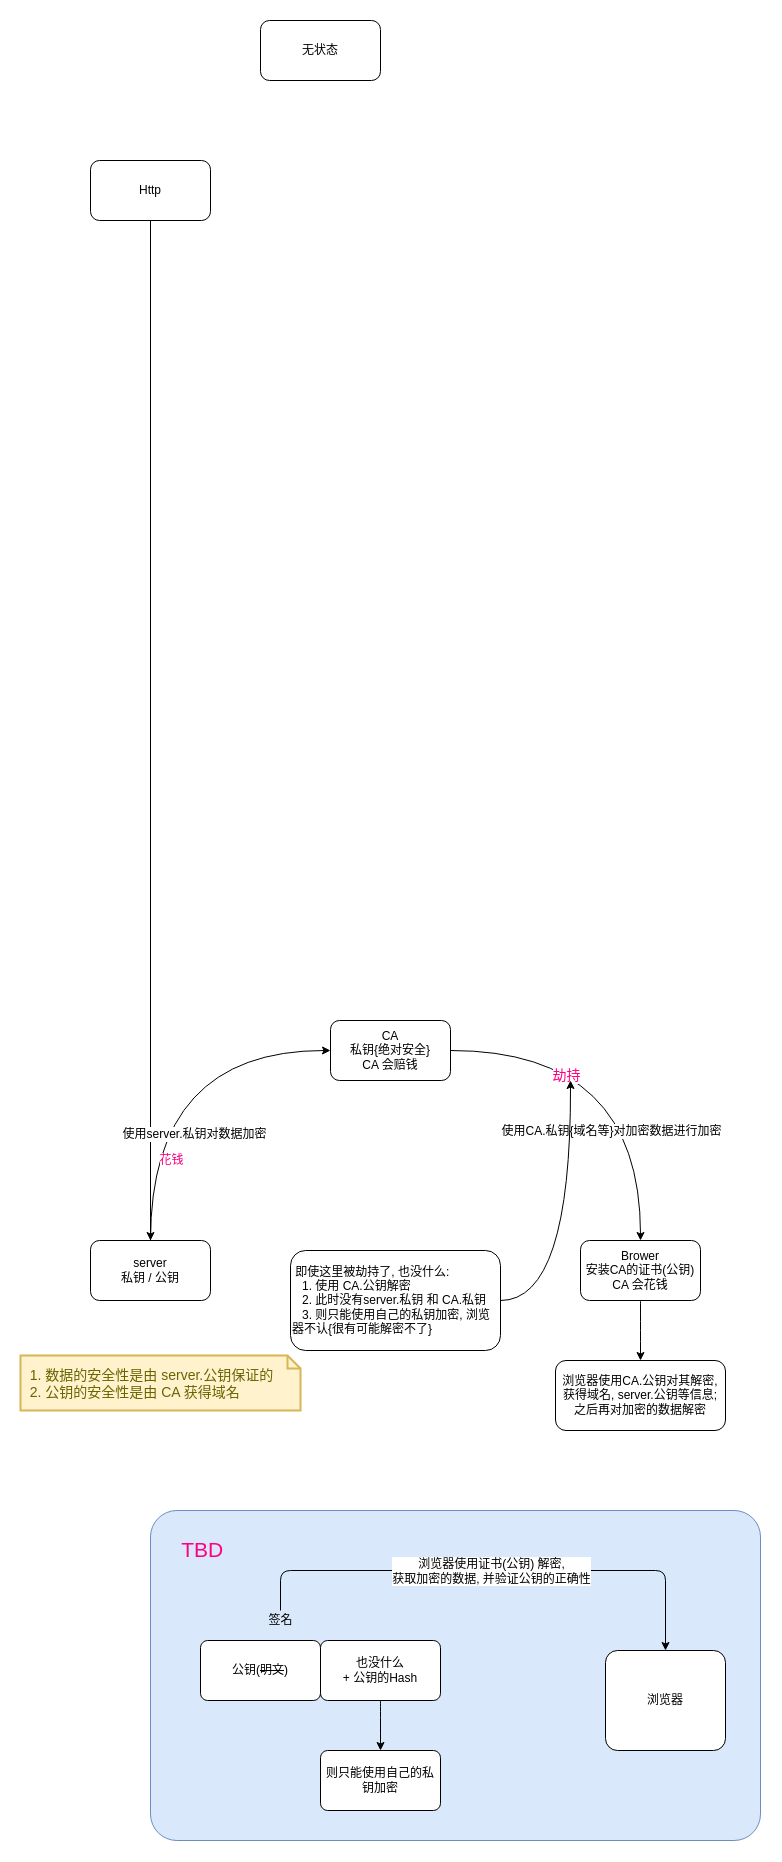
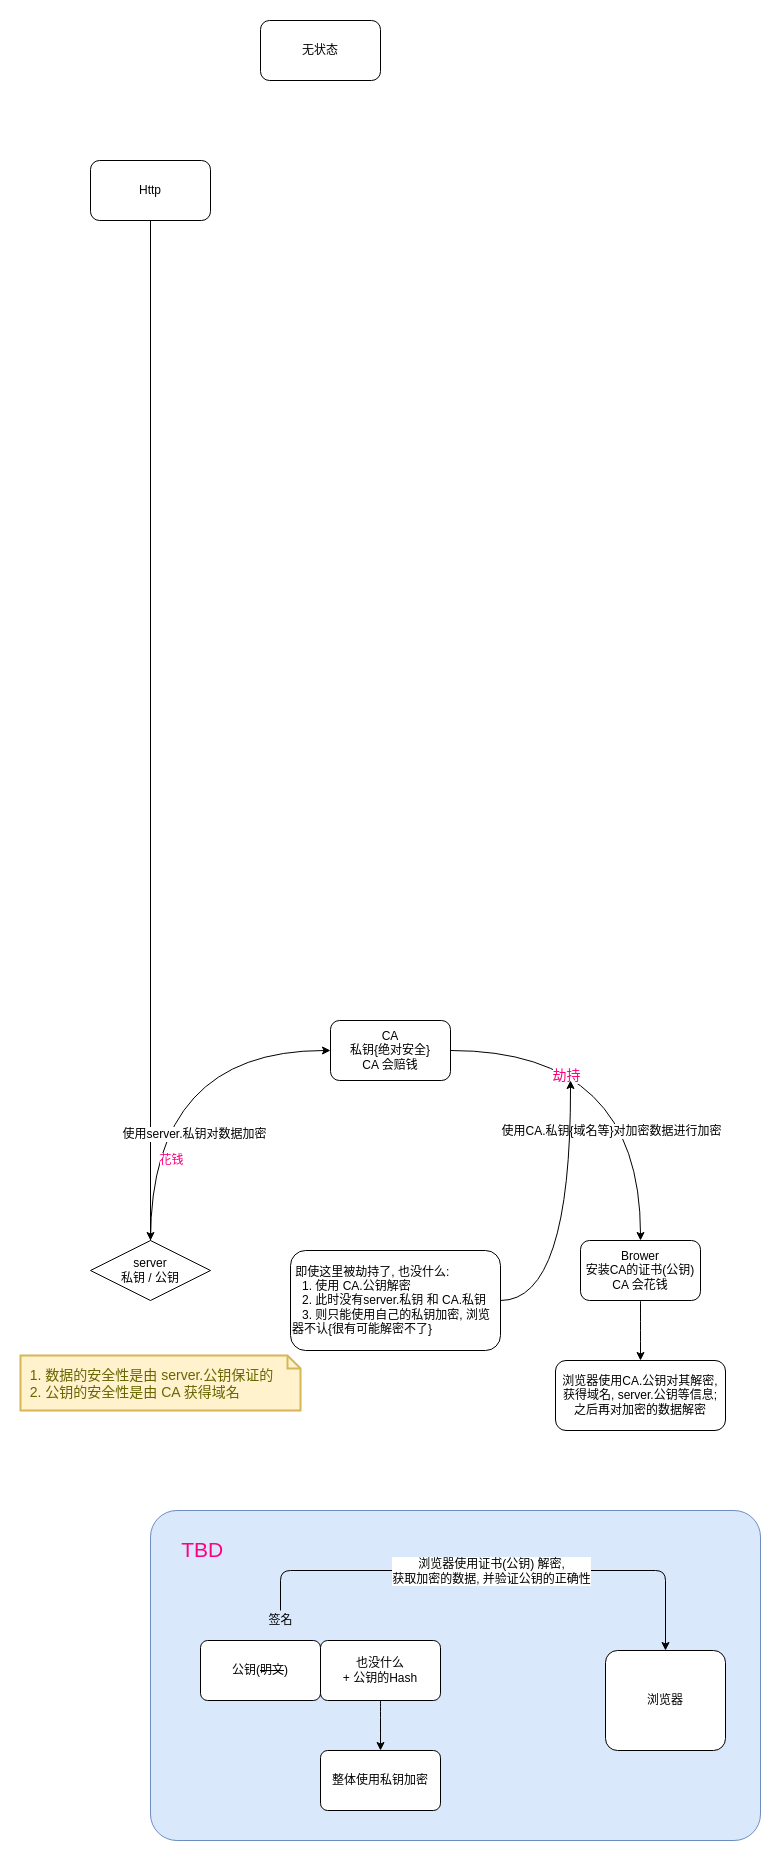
- <mxCell id="9" value="server&lt;br&gt;私钥 / 公钥" style="rounded=1;whiteSpace=wrap;html=1;" vertex="1" parent="1"><mxGeometry x="90" y="1240" width="120" height="60" as="geometry" /></mxCell>
+ <mxCell id="9" value="server&lt;br&gt;私钥 / 公钥" style="rhombus;whiteSpace=wrap;html=1;" vertex="1" parent="1"><mxGeometry x="90" y="1240" width="120" height="60" as="geometry" /></mxCell>
- <mxCell id="24" value="则只能使用自己的私钥加密" style="rounded=1;whiteSpace=wrap;html=1;arcSize=12;" vertex="1" parent="1"><mxGeometry x="320" y="1750" width="120" height="60" as="geometry" /></mxCell>
+ <mxCell id="24" value="整体使用私钥加密" style="rounded=1;whiteSpace=wrap;html=1;arcSize=12;" vertex="1" parent="1"><mxGeometry x="320" y="1750" width="120" height="60" as="geometry" /></mxCell>
